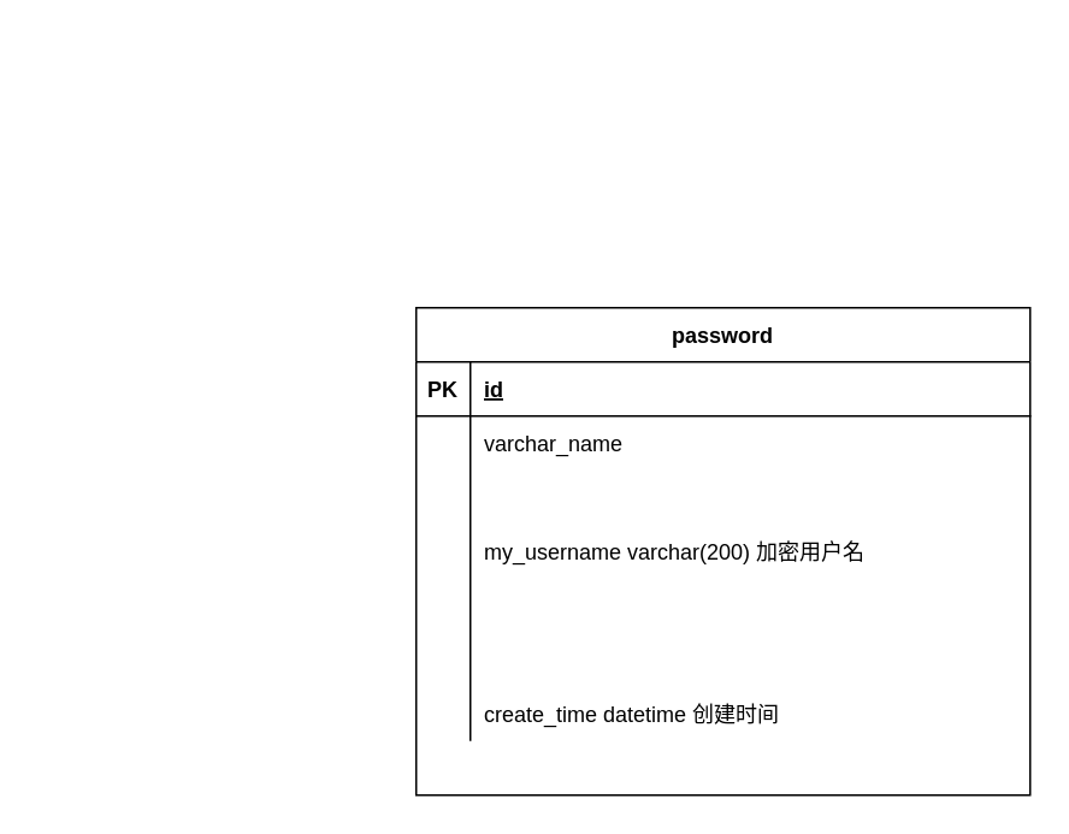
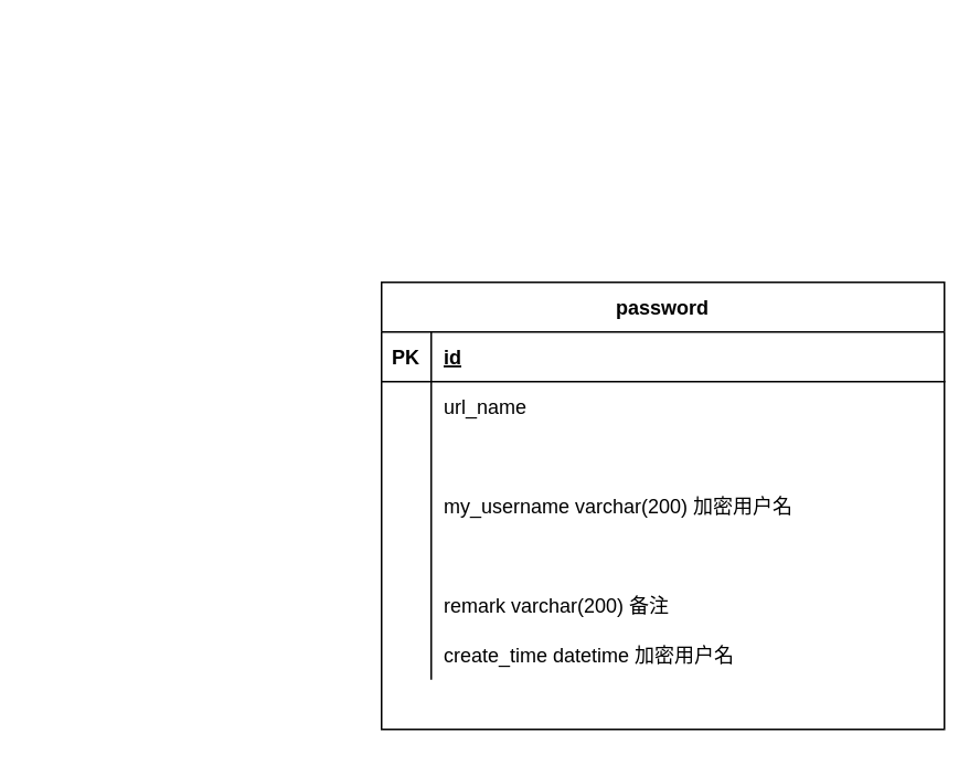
- <mxCell id="9" value="varchar_name" style="shape=partialRectangle;connectable=0;fillColor=none;top=0;left=0;bottom=0;right=0;align=left;spacingLeft=6;overflow=hidden;" vertex="1" parent="7"><mxGeometry x="30" width="310" height="30" as="geometry" /></mxCell>
+ <mxCell id="9" value="url_name" style="shape=partialRectangle;connectable=0;fillColor=none;top=0;left=0;bottom=0;right=0;align=left;spacingLeft=6;overflow=hidden;" vertex="1" parent="7"><mxGeometry x="30" width="310" height="30" as="geometry" /></mxCell>
+ <mxCell id="19" value="remark varchar(200) 备注" style="shape=partialRectangle;connectable=0;fillColor=none;top=0;left=0;bottom=0;right=0;align=left;spacingLeft=6;overflow=hidden;" vertex="1" parent="17"><mxGeometry x="30" width="310" height="30" as="geometry" /></mxCell>
- <mxCell id="22" value="create_time datetime 创建时间" style="shape=partialRectangle;connectable=0;fillColor=none;top=0;left=0;bottom=0;right=0;align=left;spacingLeft=6;overflow=hidden;" vertex="1" parent="20"><mxGeometry x="30" width="310" height="30" as="geometry" /></mxCell>
+ <mxCell id="22" value="create_time datetime 加密用户名" style="shape=partialRectangle;connectable=0;fillColor=none;top=0;left=0;bottom=0;right=0;align=left;spacingLeft=6;overflow=hidden;" vertex="1" parent="20"><mxGeometry x="30" width="310" height="30" as="geometry" /></mxCell>
